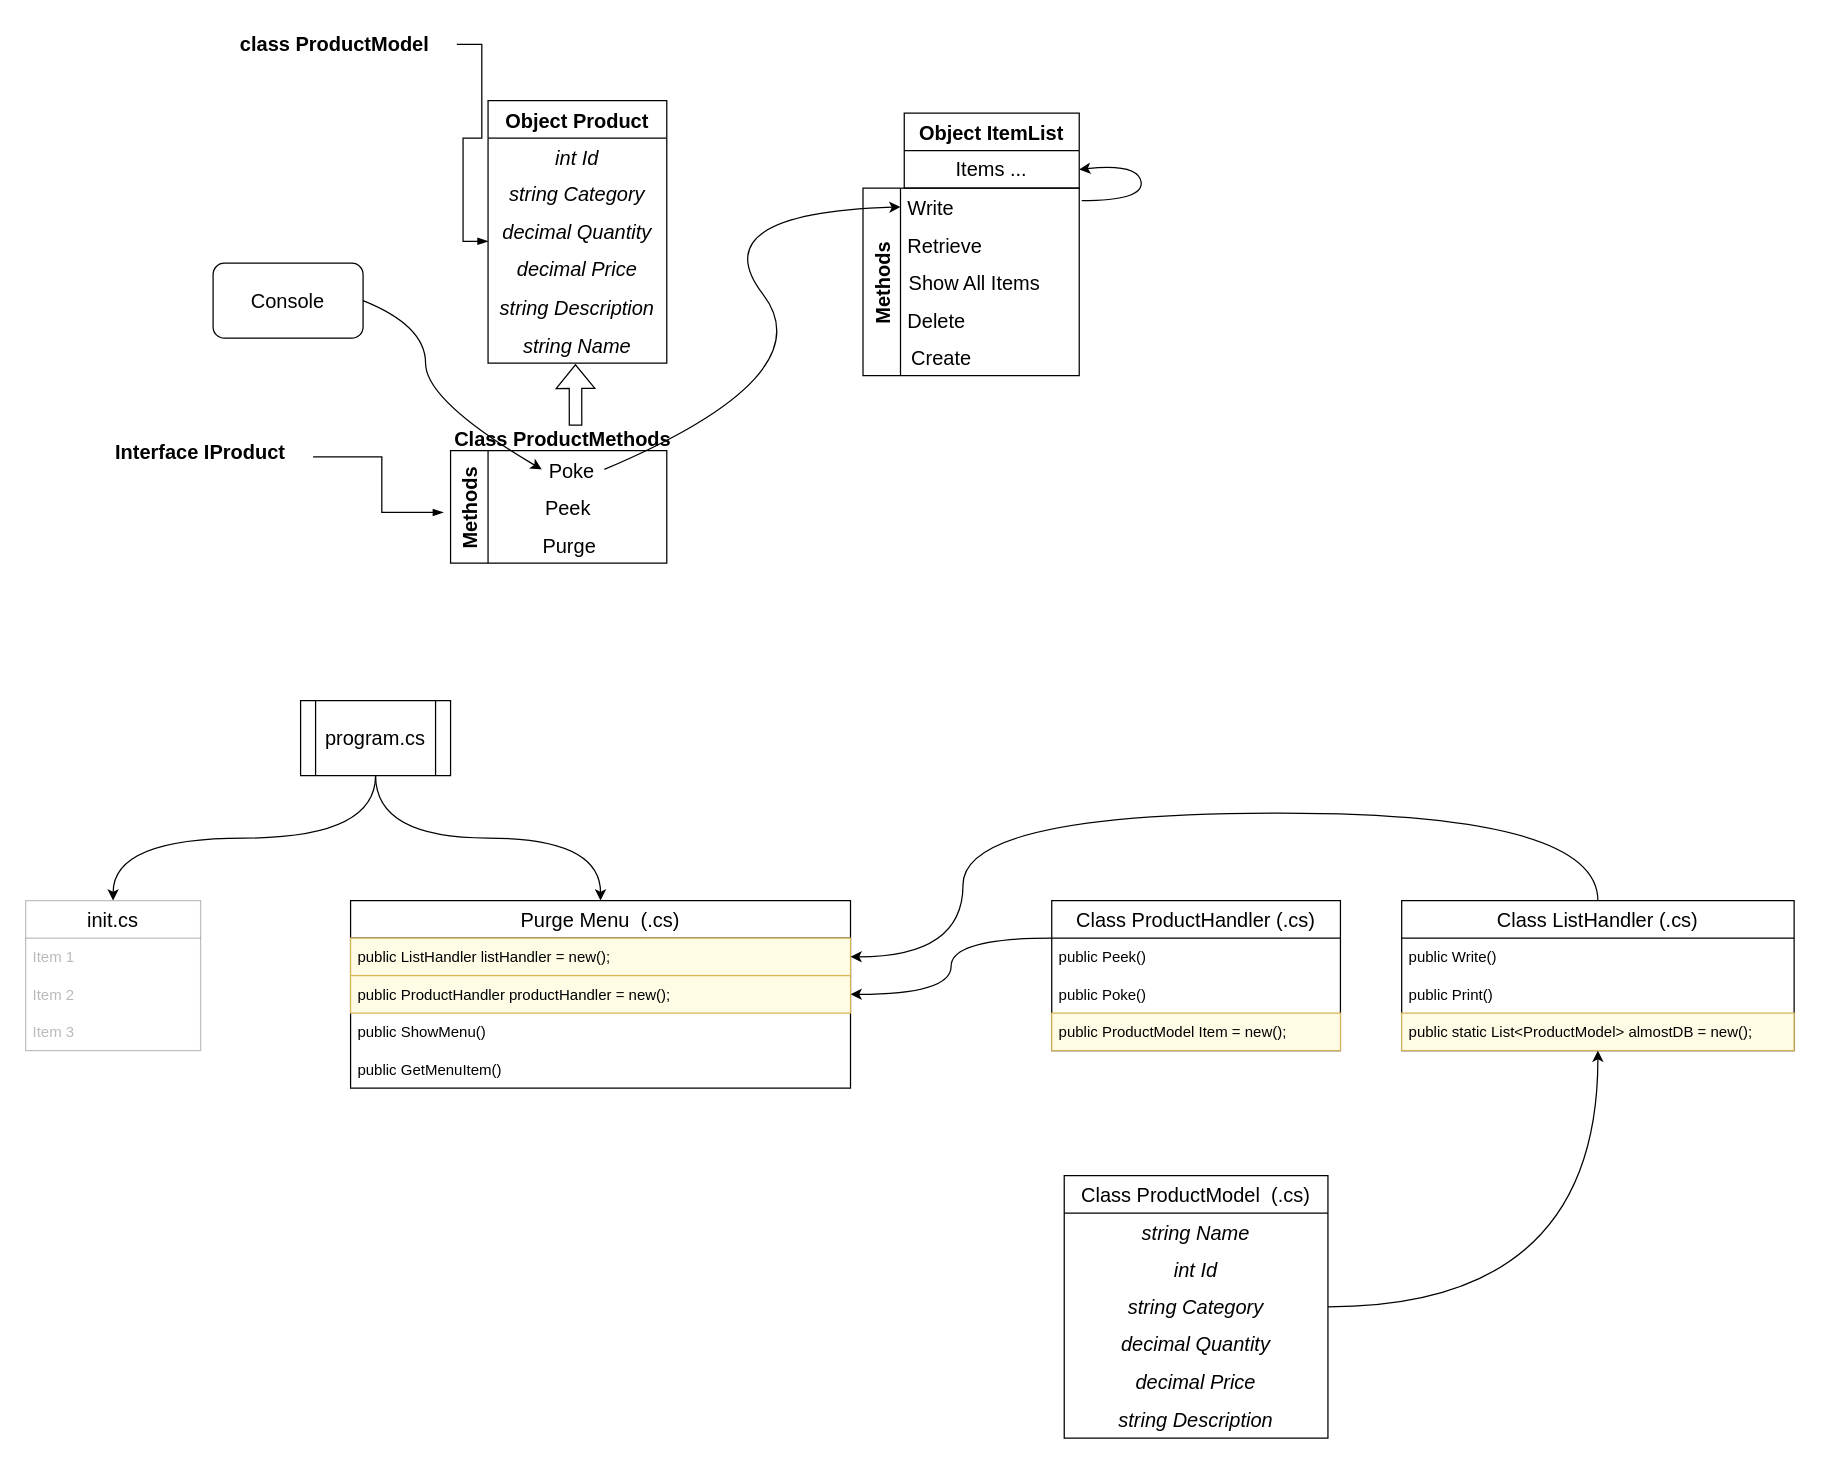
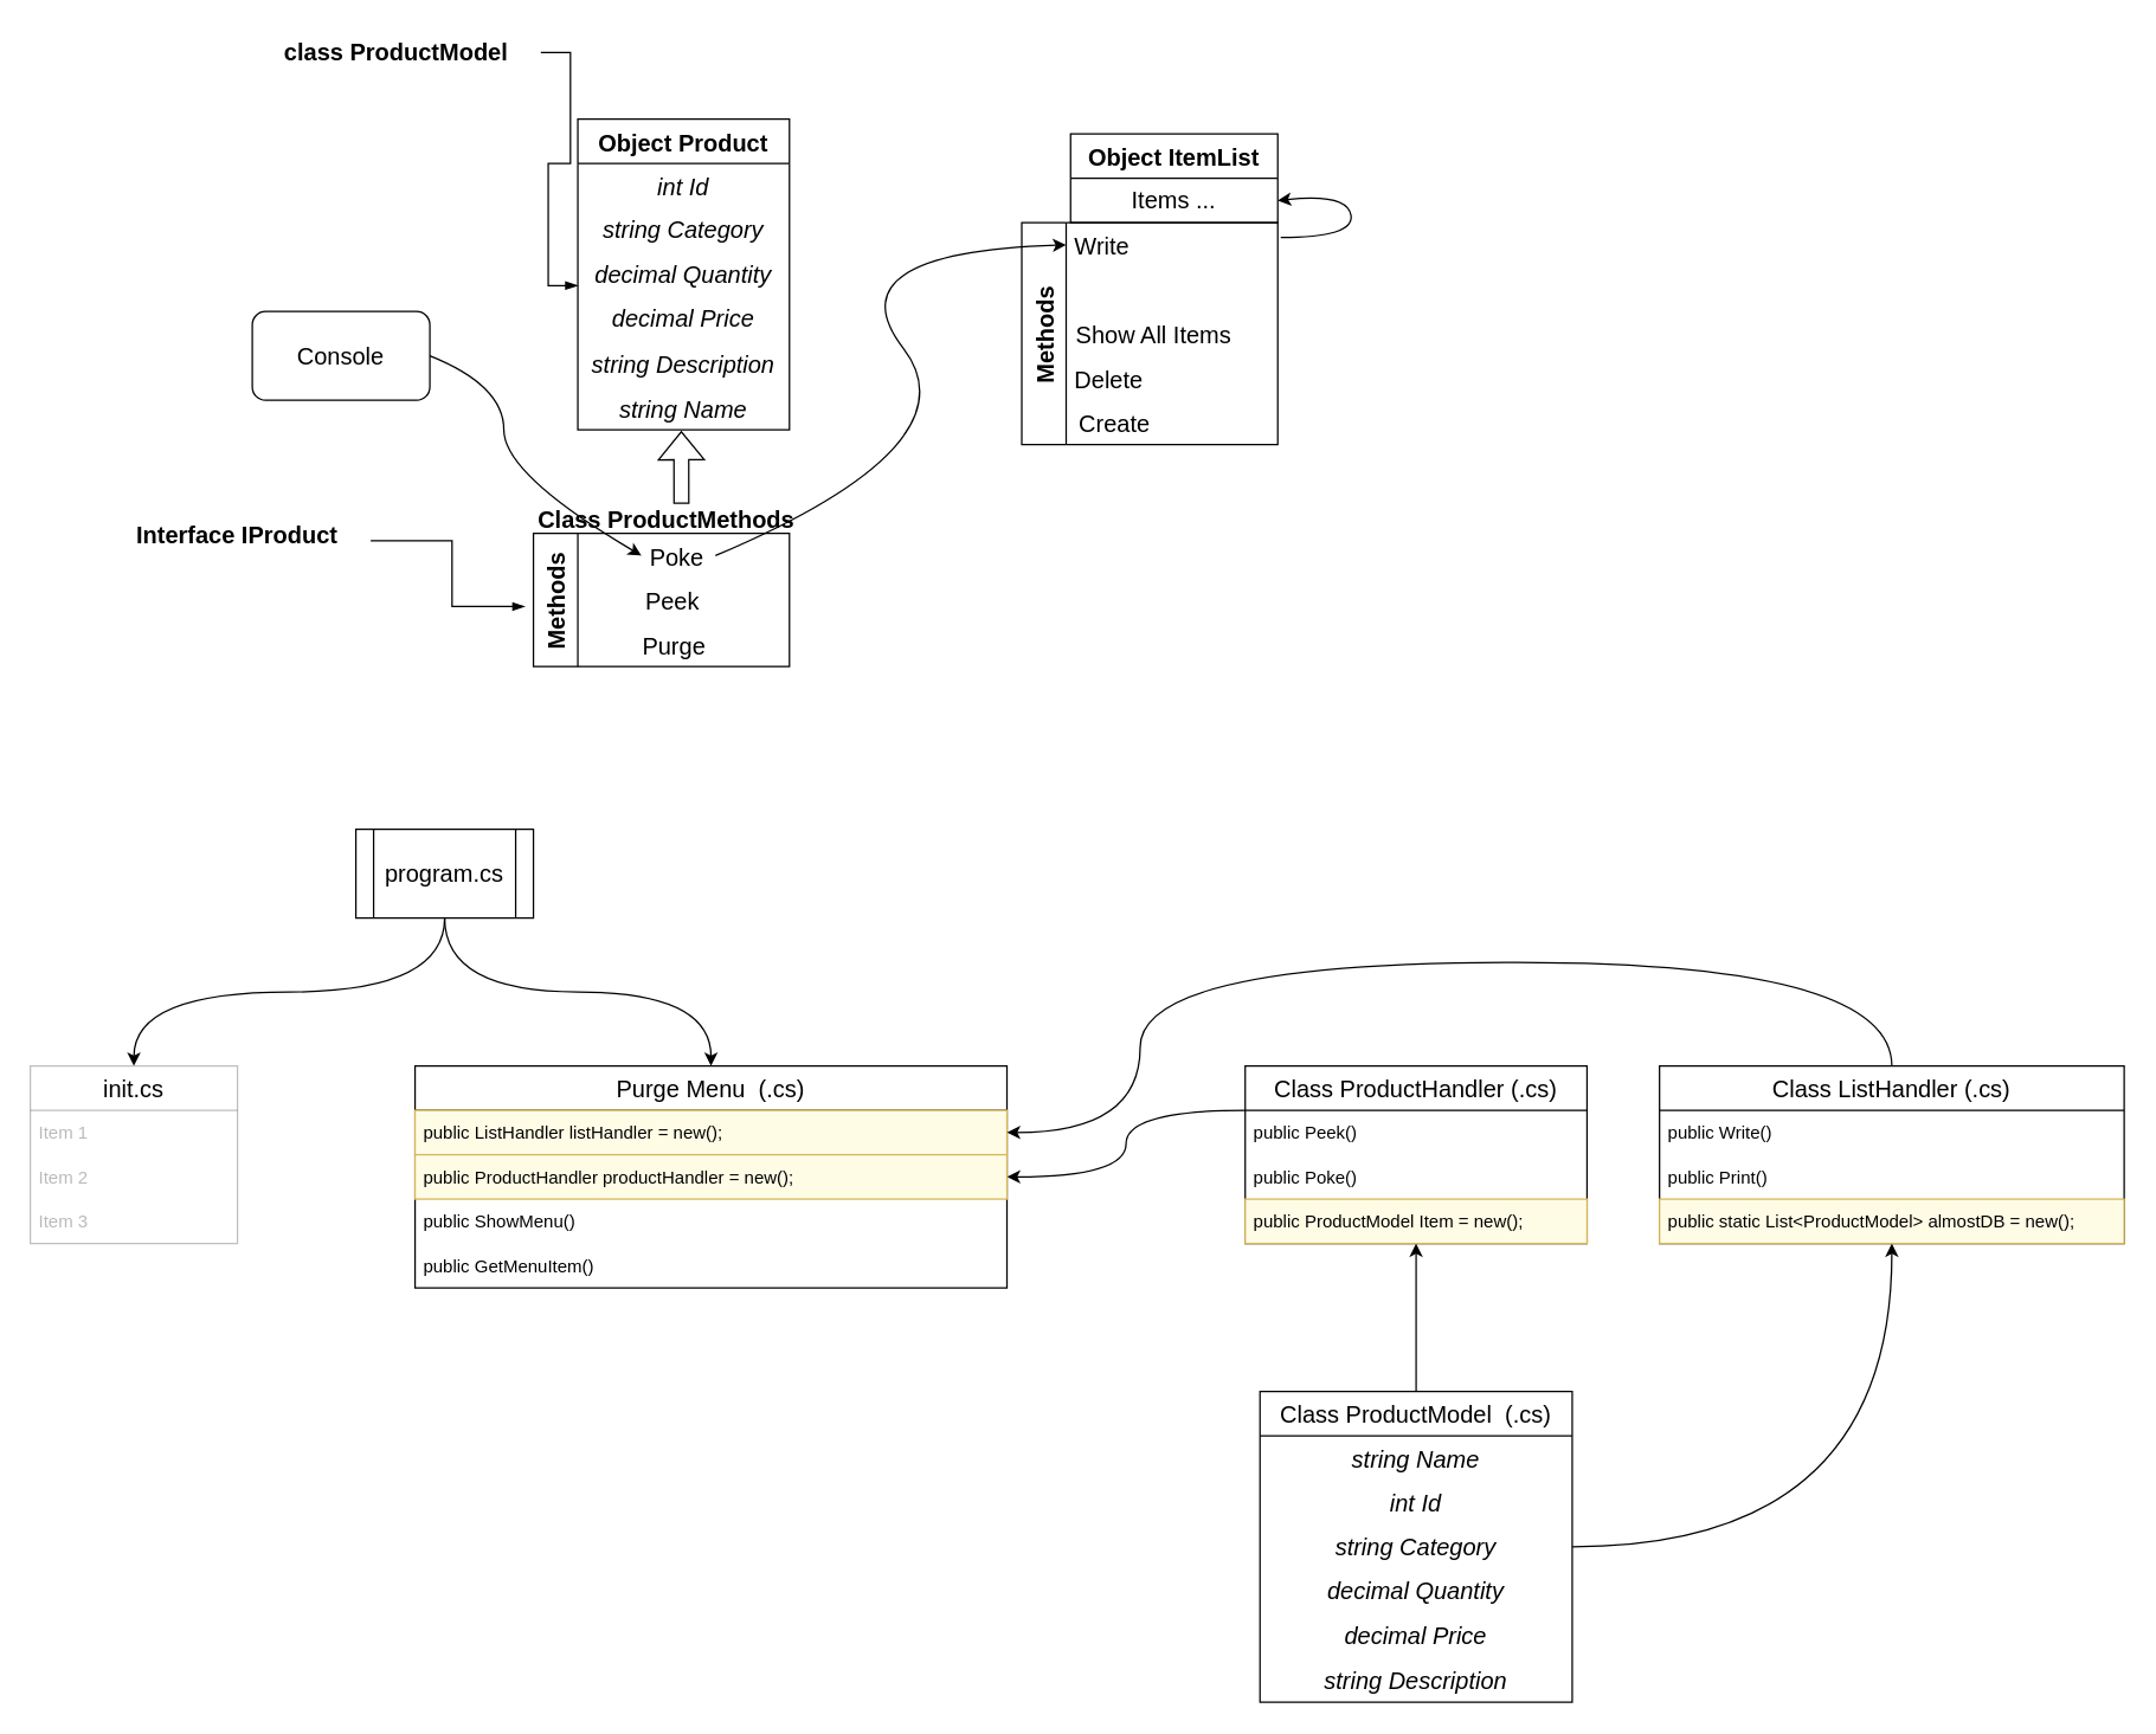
- <mxCell id="8" value="Retrieve" style="text;strokeColor=none;fillColor=none;align=left;verticalAlign=middle;spacingLeft=4;spacingRight=4;overflow=hidden;points=[[0,0.5],[1,0.5]];portConstraint=eastwest;rotatable=0;fontSize=16;startSize=30;" parent="6" vertex="1"><mxGeometry x="30" y="30" width="80" height="30" as="geometry" /></mxCell>
+ <mxCell id="35" style="edgeStyle=orthogonalEdgeStyle;curved=1;orthogonalLoop=1;jettySize=auto;html=1;exitX=0.5;exitY=0;exitDx=0;exitDy=0;entryX=0.5;entryY=1;entryDx=0;entryDy=0;fontSize=12;fontColor=#000000;" edge="1" parent="1" source="36" target="45"><mxGeometry relative="1" as="geometry" /></mxCell>
